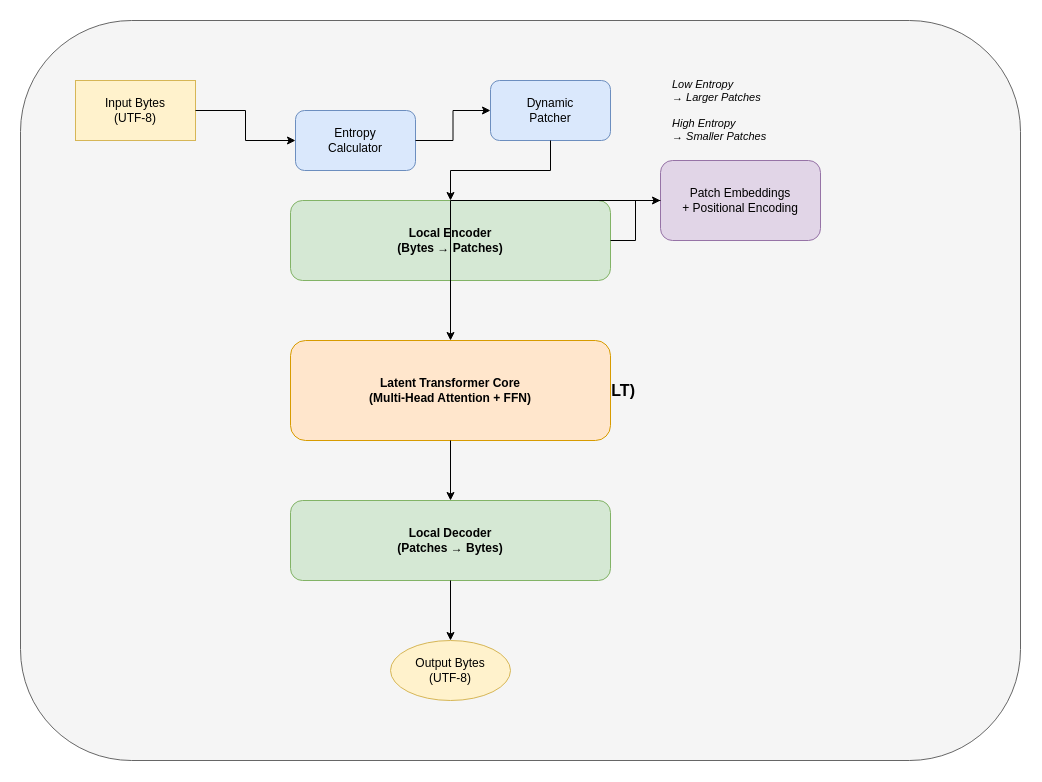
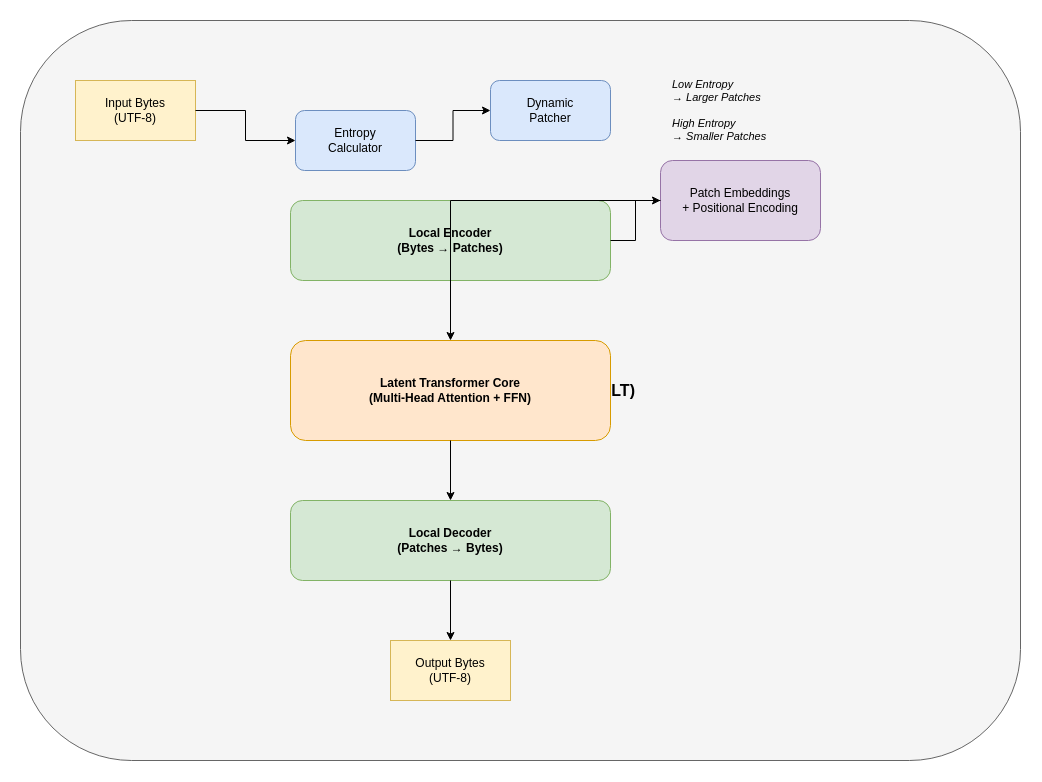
- <mxCell id="14" style="edgeStyle=orthogonalEdgeStyle;rounded=0;orthogonalLoop=1;jettySize=auto;html=1;" edge="1" parent="1" source="5" target="6"><mxGeometry relative="1" as="geometry" /></mxCell>
- <mxCell id="10" value="Output Bytes&#10;(UTF-8)" style="ellipse;whiteSpace=wrap;html=1;fillColor=#fff2cc;strokeColor=#d6b656;" vertex="1" parent="1"><mxGeometry x="390" y="640" width="120" height="60" as="geometry" /></mxCell>
+ <mxCell id="10" value="Output Bytes&#10;(UTF-8)" style="rounded=0;whiteSpace=wrap;html=1;fillColor=#fff2cc;strokeColor=#d6b656;" vertex="1" parent="1"><mxGeometry x="390" y="640" width="120" height="60" as="geometry" /></mxCell>
